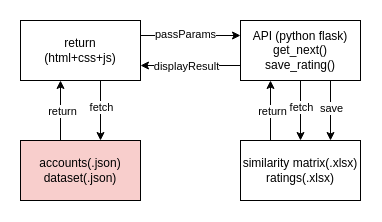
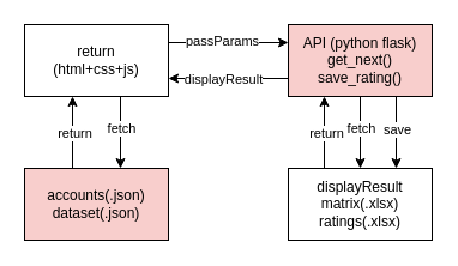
- <mxCell id="8" value="API (python flask)&lt;br&gt;get_next()&lt;br&gt;save_rating()" style="rounded=0;whiteSpace=wrap;html=1;" vertex="1" parent="1"><mxGeometry x="240" y="20" width="120" height="60" as="geometry" /></mxCell>
+ <mxCell id="8" value="API (python flask)&lt;br&gt;get_next()&lt;br&gt;save_rating()" style="rounded=0;whiteSpace=wrap;html=1;fillColor=#f8cecc;" vertex="1" parent="1"><mxGeometry x="240" y="20" width="120" height="60" as="geometry" /></mxCell>
- <mxCell id="9" value="similarity matrix(.xlsx)&lt;br&gt;ratings(.xlsx)" style="rounded=0;whiteSpace=wrap;html=1;" vertex="1" parent="1"><mxGeometry x="240" y="140" width="120" height="60" as="geometry" /></mxCell>
+ <mxCell id="9" value="displayResult matrix(.xlsx)&lt;br&gt;ratings(.xlsx)" style="rounded=0;whiteSpace=wrap;html=1;" vertex="1" parent="1"><mxGeometry x="240" y="140" width="120" height="60" as="geometry" /></mxCell>
